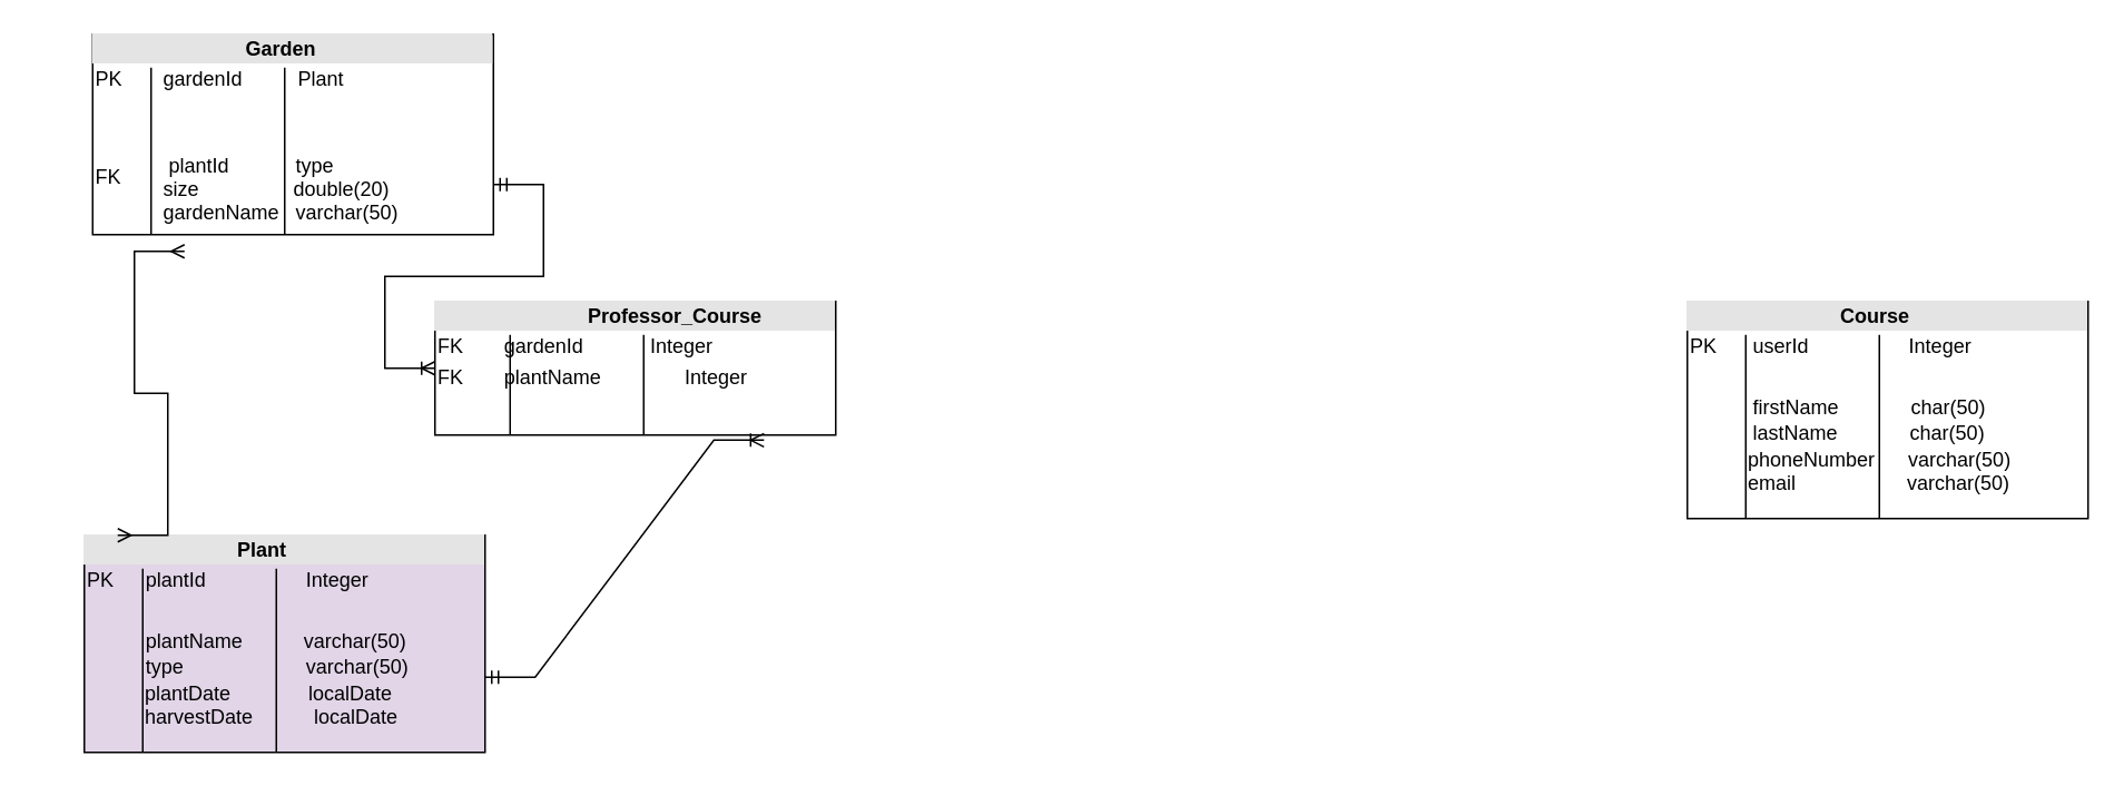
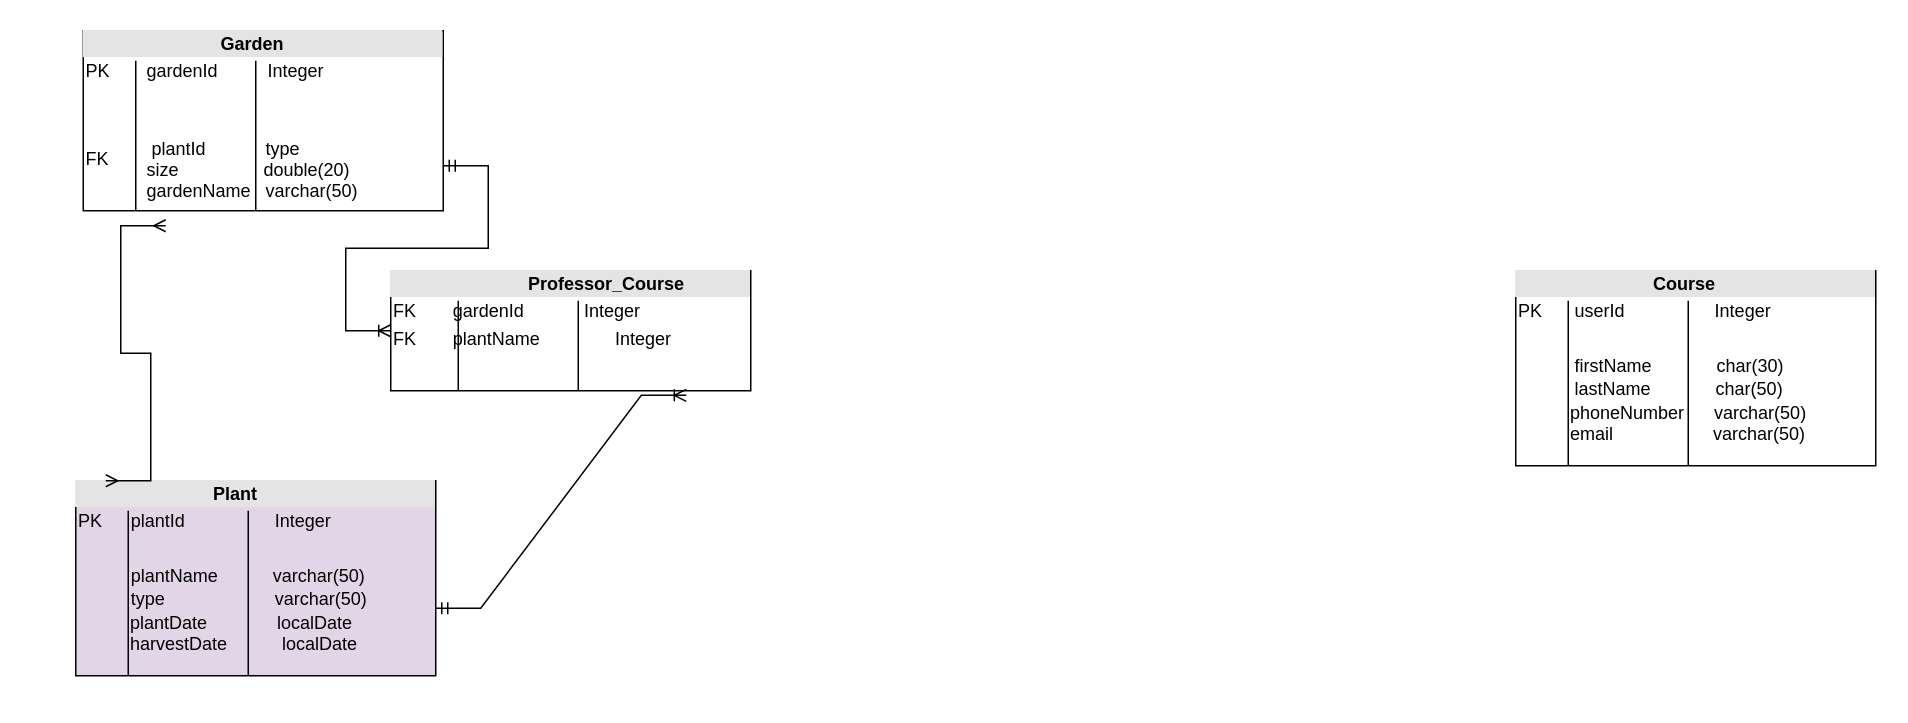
- <mxCell id="2" value="&lt;div style=&quot;box-sizing:border-box;width:100%;background:#e4e4e4;padding:2px;&quot;&gt;&amp;nbsp; &amp;nbsp; &amp;nbsp; &amp;nbsp; &amp;nbsp; &amp;nbsp; &amp;nbsp; &amp;nbsp; &amp;nbsp; &amp;nbsp; &amp;nbsp; &amp;nbsp; &amp;nbsp; &amp;nbsp;&lt;b&gt;Garden&lt;/b&gt;&lt;/div&gt;&lt;table style=&quot;width:100%;font-size:1em;&quot; cellpadding=&quot;2&quot; cellspacing=&quot;0&quot;&gt;&lt;tbody&gt;&lt;tr&gt;&lt;td&gt;PK&lt;/td&gt;&lt;td&gt;&amp;nbsp; &amp;nbsp;gardenId&amp;nbsp; &amp;nbsp; &amp;nbsp; &amp;nbsp; &amp;nbsp; Plant&lt;/td&gt;&lt;/tr&gt;&lt;tr&gt;&lt;td&gt;&lt;br&gt;&lt;/td&gt;&lt;td&gt;&lt;/td&gt;&lt;/tr&gt;&lt;tr&gt;&lt;td&gt;FK&amp;nbsp;&lt;/td&gt;&lt;td&gt;&amp;nbsp; &amp;nbsp;&lt;br&gt;&amp;nbsp; &amp;nbsp; plantId&amp;nbsp; &amp;nbsp; &amp;nbsp; &amp;nbsp; &amp;nbsp; &amp;nbsp; type&lt;br&gt;&amp;nbsp; &amp;nbsp;size&amp;nbsp; &amp;nbsp; &amp;nbsp; &amp;nbsp; &amp;nbsp; &amp;nbsp; &amp;nbsp; &amp;nbsp; &amp;nbsp;double(20)&lt;br&gt;&amp;nbsp; &amp;nbsp;gardenName&amp;nbsp; &amp;nbsp;varchar(50)&lt;/td&gt;&lt;/tr&gt;&lt;/tbody&gt;&lt;/table&gt;&amp;nbsp; &amp;nbsp; &amp;nbsp; &amp;nbsp; &amp;nbsp;&amp;nbsp;" style="verticalAlign=top;align=left;overflow=fill;html=1;whiteSpace=wrap;" parent="1" vertex="1"><mxGeometry x="55" y="20" width="240" height="120" as="geometry" /></mxCell>
+ <mxCell id="2" value="&lt;div style=&quot;box-sizing:border-box;width:100%;background:#e4e4e4;padding:2px;&quot;&gt;&amp;nbsp; &amp;nbsp; &amp;nbsp; &amp;nbsp; &amp;nbsp; &amp;nbsp; &amp;nbsp; &amp;nbsp; &amp;nbsp; &amp;nbsp; &amp;nbsp; &amp;nbsp; &amp;nbsp; &amp;nbsp;&lt;b&gt;Garden&lt;/b&gt;&lt;/div&gt;&lt;table style=&quot;width:100%;font-size:1em;&quot; cellpadding=&quot;2&quot; cellspacing=&quot;0&quot;&gt;&lt;tbody&gt;&lt;tr&gt;&lt;td&gt;PK&lt;/td&gt;&lt;td&gt;&amp;nbsp; &amp;nbsp;gardenId&amp;nbsp; &amp;nbsp; &amp;nbsp; &amp;nbsp; &amp;nbsp; Integer&lt;/td&gt;&lt;/tr&gt;&lt;tr&gt;&lt;td&gt;&lt;br&gt;&lt;/td&gt;&lt;td&gt;&lt;/td&gt;&lt;/tr&gt;&lt;tr&gt;&lt;td&gt;FK&amp;nbsp;&lt;/td&gt;&lt;td&gt;&amp;nbsp; &amp;nbsp;&lt;br&gt;&amp;nbsp; &amp;nbsp; plantId&amp;nbsp; &amp;nbsp; &amp;nbsp; &amp;nbsp; &amp;nbsp; &amp;nbsp; type&lt;br&gt;&amp;nbsp; &amp;nbsp;size&amp;nbsp; &amp;nbsp; &amp;nbsp; &amp;nbsp; &amp;nbsp; &amp;nbsp; &amp;nbsp; &amp;nbsp; &amp;nbsp;double(20)&lt;br&gt;&amp;nbsp; &amp;nbsp;gardenName&amp;nbsp; &amp;nbsp;varchar(50)&lt;/td&gt;&lt;/tr&gt;&lt;/tbody&gt;&lt;/table&gt;&amp;nbsp; &amp;nbsp; &amp;nbsp; &amp;nbsp; &amp;nbsp;&amp;nbsp;" style="verticalAlign=top;align=left;overflow=fill;html=1;whiteSpace=wrap;" parent="1" vertex="1"><mxGeometry x="55" y="20" width="240" height="120" as="geometry" /></mxCell>
- <mxCell id="8" value="&lt;div style=&quot;box-sizing:border-box;width:100%;background:#e4e4e4;padding:2px;&quot;&gt;&amp;nbsp; &amp;nbsp; &amp;nbsp; &amp;nbsp; &amp;nbsp; &amp;nbsp; &amp;nbsp; &amp;nbsp; &amp;nbsp; &amp;nbsp; &amp;nbsp; &amp;nbsp; &amp;nbsp; &amp;nbsp;&lt;b&gt;Course&lt;/b&gt;&lt;/div&gt;&lt;table style=&quot;width:100%;font-size:1em;&quot; cellpadding=&quot;2&quot; cellspacing=&quot;0&quot;&gt;&lt;tbody&gt;&lt;tr&gt;&lt;td&gt;PK&lt;/td&gt;&lt;td&gt;&amp;nbsp; &amp;nbsp;userId&amp;nbsp; &amp;nbsp; &amp;nbsp; &amp;nbsp; &amp;nbsp; &amp;nbsp; &amp;nbsp; &amp;nbsp; &amp;nbsp; Integer&lt;/td&gt;&lt;/tr&gt;&lt;tr&gt;&lt;td&gt;&lt;br&gt;&lt;/td&gt;&lt;td&gt;&amp;nbsp;&amp;nbsp;&lt;/td&gt;&lt;/tr&gt;&lt;tr&gt;&lt;td&gt;&lt;/td&gt;&lt;td&gt;&amp;nbsp; &amp;nbsp;firstName&amp;nbsp; &amp;nbsp; &amp;nbsp; &amp;nbsp; &amp;nbsp; &amp;nbsp; &amp;nbsp;char(50)&lt;br&gt;&amp;nbsp; &amp;nbsp;lastName&amp;nbsp; &amp;nbsp; &amp;nbsp; &amp;nbsp; &amp;nbsp; &amp;nbsp; &amp;nbsp;char(50)&lt;/td&gt;&lt;/tr&gt;&lt;/tbody&gt;&lt;/table&gt;&amp;nbsp; &amp;nbsp; &amp;nbsp; &amp;nbsp; &amp;nbsp; &amp;nbsp;phoneNumber&amp;nbsp; &amp;nbsp; &amp;nbsp; varchar(50)&lt;br&gt;&amp;nbsp; &amp;nbsp; &amp;nbsp; &amp;nbsp; &amp;nbsp; &amp;nbsp;email&amp;nbsp; &amp;nbsp; &amp;nbsp; &amp;nbsp; &amp;nbsp; &amp;nbsp; &amp;nbsp; &amp;nbsp; &amp;nbsp; &amp;nbsp; varchar(50)" style="verticalAlign=top;align=left;overflow=fill;html=1;whiteSpace=wrap;" parent="1" vertex="1"><mxGeometry x="1010" y="180" width="240" height="130" as="geometry" /></mxCell>
+ <mxCell id="8" value="&lt;div style=&quot;box-sizing:border-box;width:100%;background:#e4e4e4;padding:2px;&quot;&gt;&amp;nbsp; &amp;nbsp; &amp;nbsp; &amp;nbsp; &amp;nbsp; &amp;nbsp; &amp;nbsp; &amp;nbsp; &amp;nbsp; &amp;nbsp; &amp;nbsp; &amp;nbsp; &amp;nbsp; &amp;nbsp;&lt;b&gt;Course&lt;/b&gt;&lt;/div&gt;&lt;table style=&quot;width:100%;font-size:1em;&quot; cellpadding=&quot;2&quot; cellspacing=&quot;0&quot;&gt;&lt;tbody&gt;&lt;tr&gt;&lt;td&gt;PK&lt;/td&gt;&lt;td&gt;&amp;nbsp; &amp;nbsp;userId&amp;nbsp; &amp;nbsp; &amp;nbsp; &amp;nbsp; &amp;nbsp; &amp;nbsp; &amp;nbsp; &amp;nbsp; &amp;nbsp; Integer&lt;/td&gt;&lt;/tr&gt;&lt;tr&gt;&lt;td&gt;&lt;br&gt;&lt;/td&gt;&lt;td&gt;&amp;nbsp;&amp;nbsp;&lt;/td&gt;&lt;/tr&gt;&lt;tr&gt;&lt;td&gt;&lt;/td&gt;&lt;td&gt;&amp;nbsp; &amp;nbsp;firstName&amp;nbsp; &amp;nbsp; &amp;nbsp; &amp;nbsp; &amp;nbsp; &amp;nbsp; &amp;nbsp;char(30)&lt;br&gt;&amp;nbsp; &amp;nbsp;lastName&amp;nbsp; &amp;nbsp; &amp;nbsp; &amp;nbsp; &amp;nbsp; &amp;nbsp; &amp;nbsp;char(50)&lt;/td&gt;&lt;/tr&gt;&lt;/tbody&gt;&lt;/table&gt;&amp;nbsp; &amp;nbsp; &amp;nbsp; &amp;nbsp; &amp;nbsp; &amp;nbsp;phoneNumber&amp;nbsp; &amp;nbsp; &amp;nbsp; varchar(50)&lt;br&gt;&amp;nbsp; &amp;nbsp; &amp;nbsp; &amp;nbsp; &amp;nbsp; &amp;nbsp;email&amp;nbsp; &amp;nbsp; &amp;nbsp; &amp;nbsp; &amp;nbsp; &amp;nbsp; &amp;nbsp; &amp;nbsp; &amp;nbsp; &amp;nbsp; varchar(50)" style="verticalAlign=top;align=left;overflow=fill;html=1;whiteSpace=wrap;" parent="1" vertex="1"><mxGeometry x="1010" y="180" width="240" height="130" as="geometry" /></mxCell>
